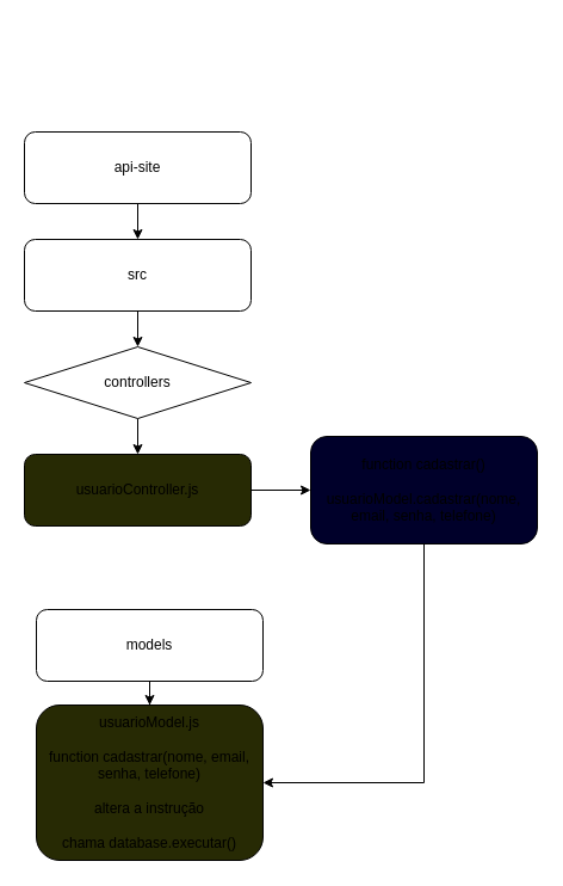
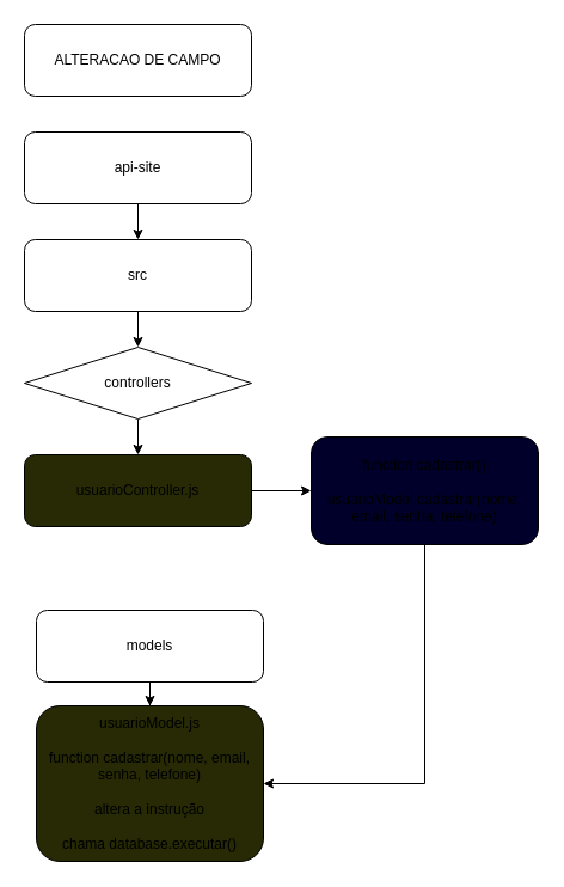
+ <mxCell id="2" value="ALTERACAO DE CAMPO" style="rounded=1;whiteSpace=wrap;html=1;" parent="1" vertex="1"><mxGeometry x="20" y="20" width="190" height="60" as="geometry" /></mxCell>
